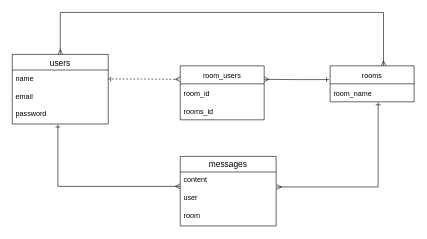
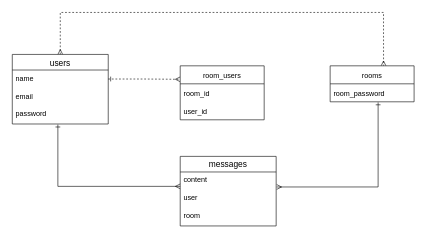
- <mxCell id="3" style="edgeStyle=orthogonalEdgeStyle;rounded=0;orthogonalLoop=1;jettySize=auto;html=1;exitX=0.5;exitY=0;exitDx=0;exitDy=0;startArrow=ERmany;startFill=0;endArrow=ERmany;endFill=0;entryX=0.636;entryY=0;entryDx=0;entryDy=0;entryPerimeter=0;" parent="1" source="4" target="9" edge="1"><mxGeometry relative="1" as="geometry"><mxPoint x="640" y="50" as="targetPoint" /><Array as="points"><mxPoint x="100" y="20" /><mxPoint x="639" y="20" /></Array></mxGeometry></mxCell>
+ <mxCell id="3" style="edgeStyle=orthogonalEdgeStyle;rounded=0;orthogonalLoop=1;jettySize=auto;html=1;exitX=0.5;exitY=0;exitDx=0;exitDy=0;startArrow=ERmany;startFill=0;endArrow=ERmany;endFill=0;entryX=0.636;entryY=0;entryDx=0;entryDy=0;entryPerimeter=0;dashed=1;" parent="1" source="4" target="9" edge="1"><mxGeometry relative="1" as="geometry"><mxPoint x="640" y="50" as="targetPoint" /><Array as="points"><mxPoint x="100" y="20" /><mxPoint x="639" y="20" /></Array></mxGeometry></mxCell>
- <mxCell id="8" style="edgeStyle=orthogonalEdgeStyle;rounded=0;orthogonalLoop=1;jettySize=auto;html=1;exitX=-0.014;exitY=0.383;exitDx=0;exitDy=0;entryX=1;entryY=0.25;entryDx=0;entryDy=0;startArrow=ERone;startFill=0;endArrow=ERmany;endFill=0;exitPerimeter=0;" parent="1" source="9" target="11" edge="1"><mxGeometry relative="1" as="geometry" /></mxCell>
- <mxCell id="10" value="room_name" style="text;strokeColor=none;fillColor=none;align=left;verticalAlign=middle;spacingLeft=4;spacingRight=4;overflow=hidden;points=[[0,0.5],[1,0.5]];portConstraint=eastwest;rotatable=0;" parent="9" vertex="1"><mxGeometry y="30" width="140" height="30" as="geometry" /></mxCell>
+ <mxCell id="10" value="room_password" style="text;strokeColor=none;fillColor=none;align=left;verticalAlign=middle;spacingLeft=4;spacingRight=4;overflow=hidden;points=[[0,0.5],[1,0.5]];portConstraint=eastwest;rotatable=0;" parent="9" vertex="1"><mxGeometry y="30" width="140" height="30" as="geometry" /></mxCell>
- <mxCell id="13" value="rooms_id" style="text;strokeColor=none;fillColor=none;align=left;verticalAlign=middle;spacingLeft=4;spacingRight=4;overflow=hidden;points=[[0,0.5],[1,0.5]];portConstraint=eastwest;rotatable=0;" parent="11" vertex="1"><mxGeometry y="60" width="140" height="30" as="geometry" /></mxCell>
+ <mxCell id="13" value="user_id" style="text;strokeColor=none;fillColor=none;align=left;verticalAlign=middle;spacingLeft=4;spacingRight=4;overflow=hidden;points=[[0,0.5],[1,0.5]];portConstraint=eastwest;rotatable=0;" parent="11" vertex="1"><mxGeometry y="60" width="140" height="30" as="geometry" /></mxCell>
